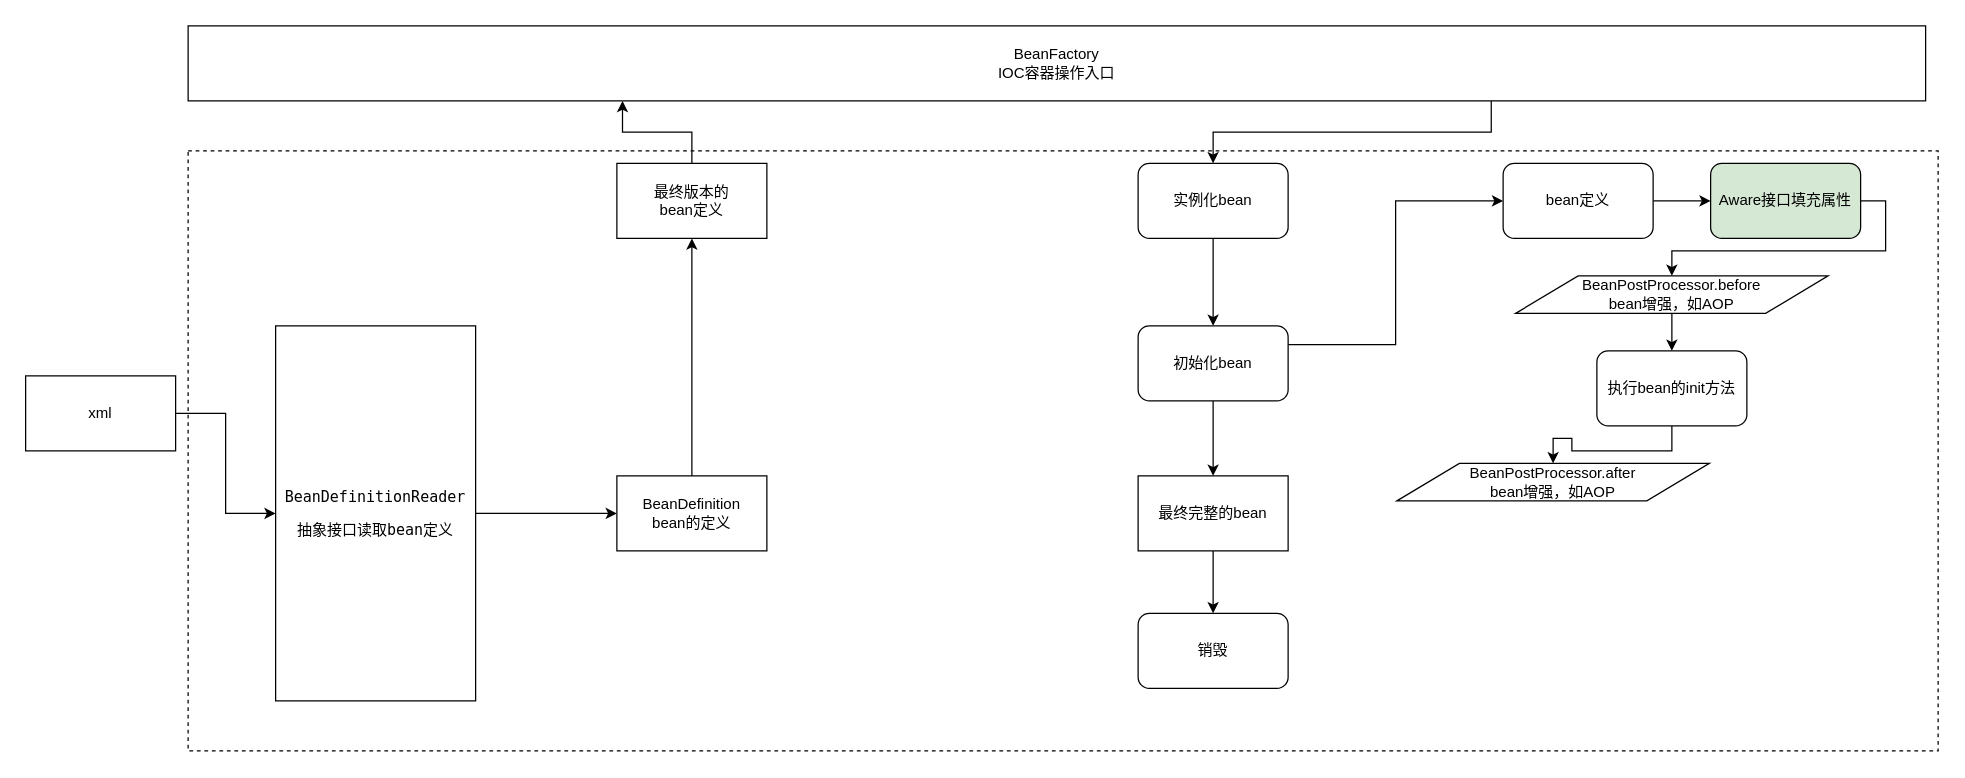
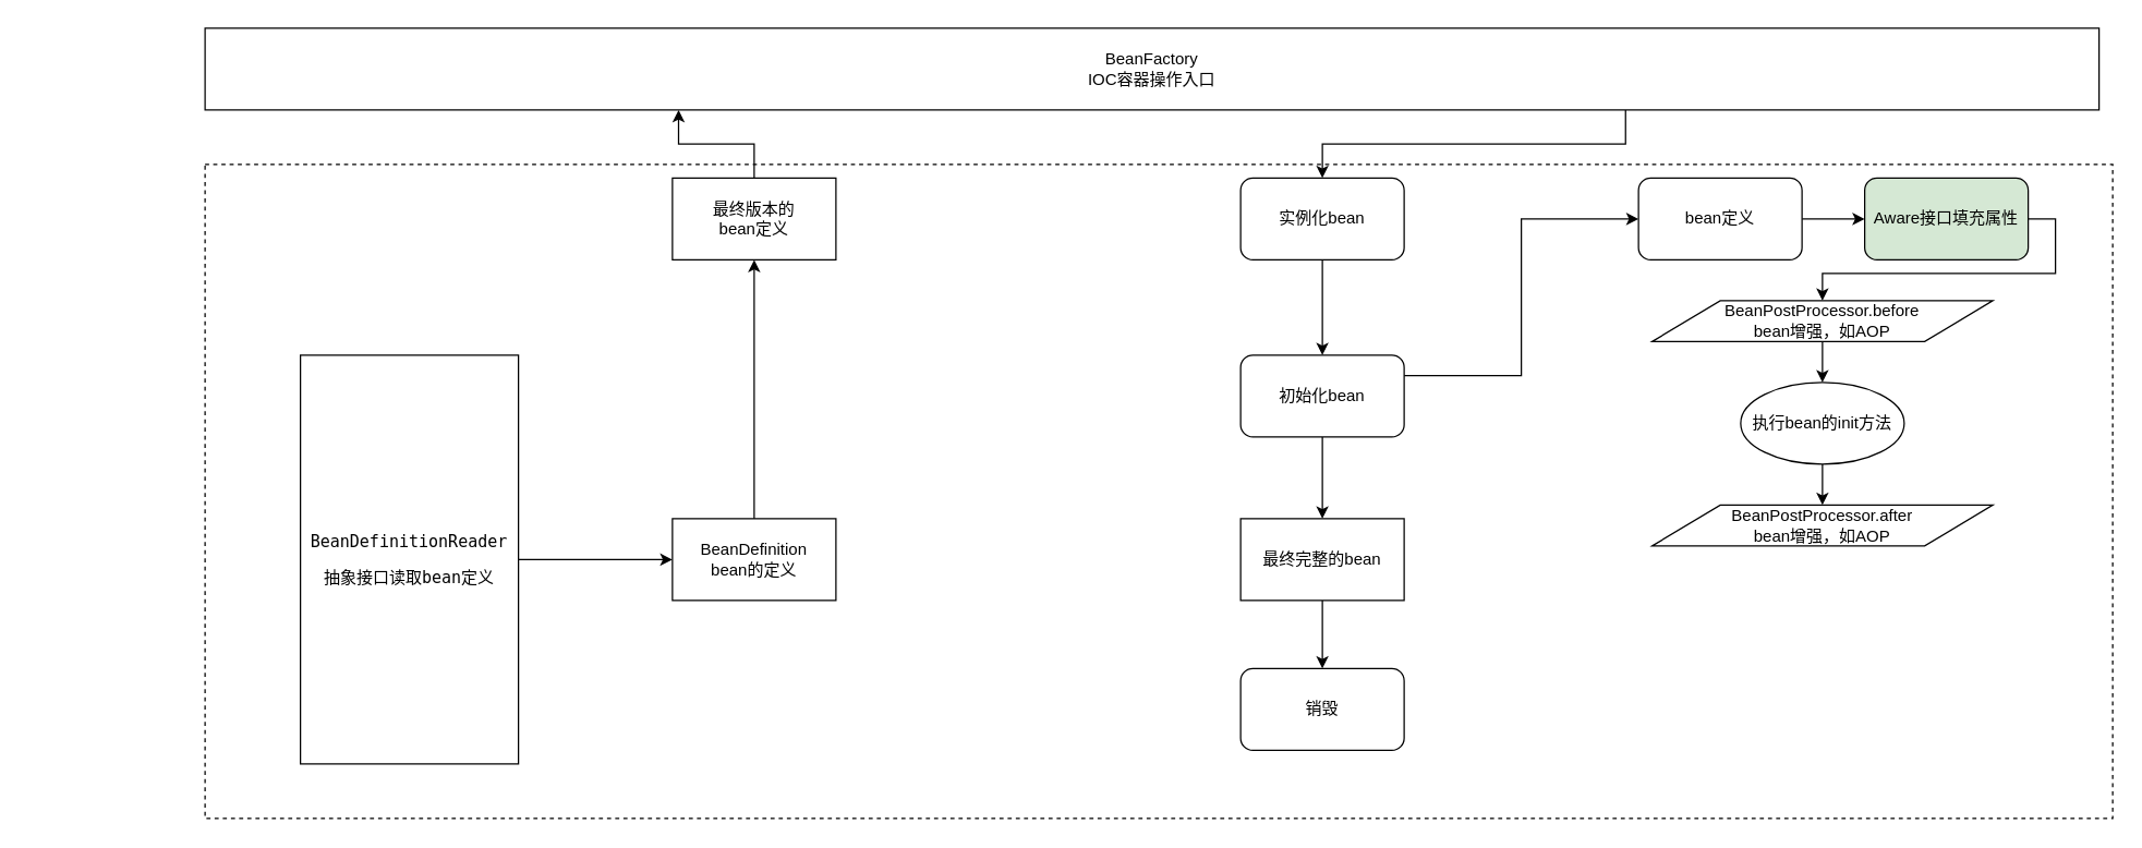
- <mxCell id="28" value="执行bean的init方法" style="rounded=1;whiteSpace=wrap;html=1;" vertex="1" parent="1"><mxGeometry x="1277" y="280" width="120" height="60" as="geometry" /></mxCell>
+ <mxCell id="28" value="执行bean的init方法" style="ellipse;whiteSpace=wrap;html=1;" vertex="1" parent="1"><mxGeometry x="1277" y="280" width="120" height="60" as="geometry" /></mxCell>
- <mxCell id="4" value="xml" style="rounded=0;whiteSpace=wrap;html=1;" vertex="1" parent="1"><mxGeometry x="20" y="300" width="120" height="60" as="geometry" /></mxCell>
- <mxCell id="3" style="edgeStyle=orthogonalEdgeStyle;rounded=0;orthogonalLoop=1;jettySize=auto;html=1;" edge="1" parent="1" source="4" target="6"><mxGeometry relative="1" as="geometry" /></mxCell>
- <mxCell id="29" value="BeanPostProcessor.after&lt;br&gt;bean增强，如AOP&lt;br&gt;" style="shape=parallelogram;perimeter=parallelogramPerimeter;whiteSpace=wrap;html=1;" vertex="1" parent="1"><mxGeometry x="1117" y="370" width="250" height="30" as="geometry" /></mxCell>
+ <mxCell id="29" value="BeanPostProcessor.after&lt;br&gt;bean增强，如AOP&lt;br&gt;" style="shape=parallelogram;perimeter=parallelogramPerimeter;whiteSpace=wrap;html=1;" vertex="1" parent="1"><mxGeometry x="1212" y="370" width="250" height="30" as="geometry" /></mxCell>
